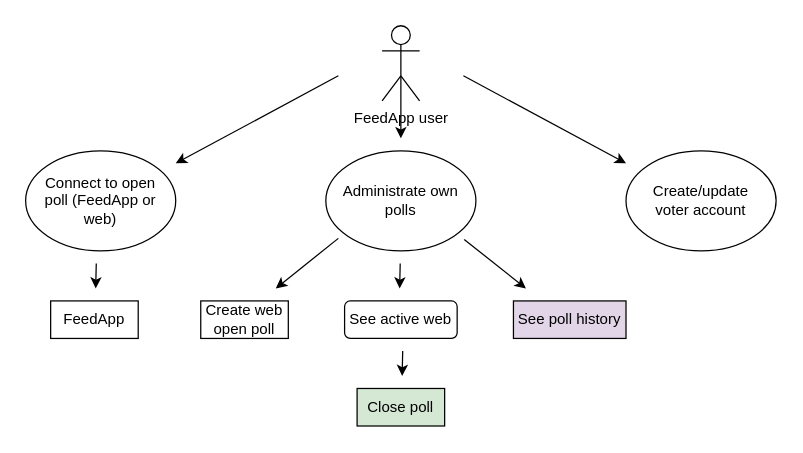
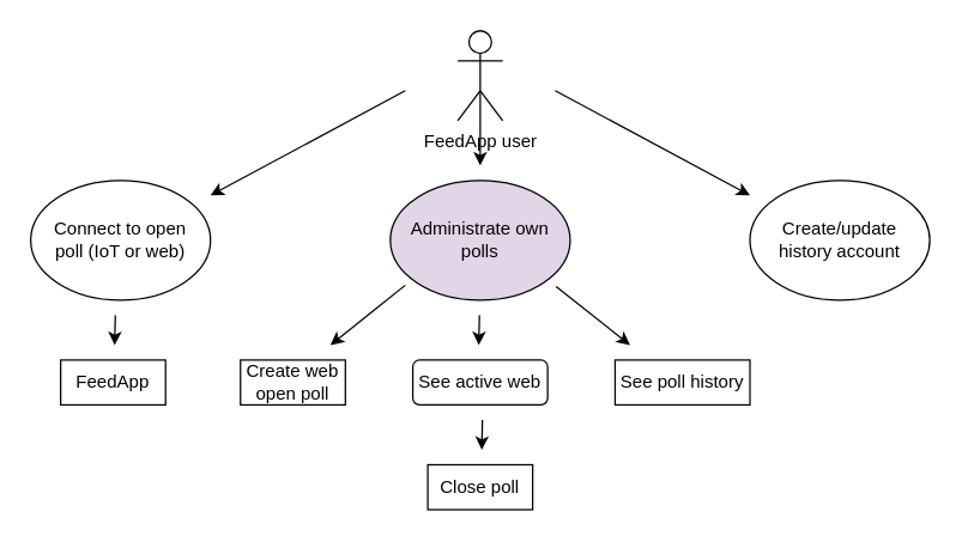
- <mxCell id="9" value="Connect to open&lt;br&gt;poll (FeedApp or web)" style="ellipse;whiteSpace=wrap;html=1;" vertex="1" parent="1"><mxGeometry x="20" y="120" width="120" height="80" as="geometry" /></mxCell>
+ <mxCell id="9" value="Connect to open&lt;br&gt;poll (IoT or web)" style="ellipse;whiteSpace=wrap;html=1;" vertex="1" parent="1"><mxGeometry x="20" y="120" width="120" height="80" as="geometry" /></mxCell>
- <mxCell id="4" value="Administrate own polls" style="ellipse;whiteSpace=wrap;html=1;" vertex="1" parent="1"><mxGeometry x="260" y="120" width="120" height="80" as="geometry" /></mxCell>
+ <mxCell id="4" value="Administrate own polls" style="ellipse;whiteSpace=wrap;html=1;fillColor=#e1d5e7;" vertex="1" parent="1"><mxGeometry x="260" y="120" width="120" height="80" as="geometry" /></mxCell>
- <mxCell id="10" value="Create/update&lt;br&gt;voter account" style="ellipse;whiteSpace=wrap;html=1;" vertex="1" parent="1"><mxGeometry x="500" y="120" width="120" height="80" as="geometry" /></mxCell>
+ <mxCell id="10" value="Create/update&lt;br&gt;history account" style="ellipse;whiteSpace=wrap;html=1;" vertex="1" parent="1"><mxGeometry x="500" y="120" width="120" height="80" as="geometry" /></mxCell>
- <mxCell id="6" value="See poll history" style="rounded=0;whiteSpace=wrap;html=1;fillColor=#e1d5e7;" vertex="1" parent="1"><mxGeometry x="410" y="240" width="90" height="30" as="geometry" /></mxCell>
+ <mxCell id="6" value="See poll history" style="rounded=0;whiteSpace=wrap;html=1;" vertex="1" parent="1"><mxGeometry x="410" y="240" width="90" height="30" as="geometry" /></mxCell>
- <mxCell id="8" value="Close poll" style="rounded=0;whiteSpace=wrap;html=1;fillColor=#d5e8d4;" vertex="1" parent="1"><mxGeometry x="285" y="310" width="70" height="30" as="geometry" /></mxCell>
+ <mxCell id="8" value="Close poll" style="rounded=0;whiteSpace=wrap;html=1;" vertex="1" parent="1"><mxGeometry x="285" y="310" width="70" height="30" as="geometry" /></mxCell>
